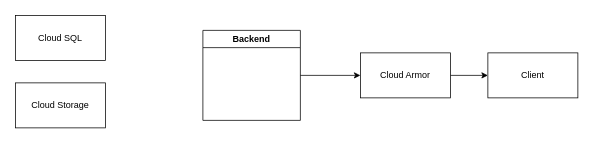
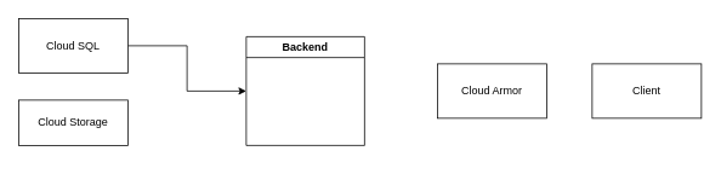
+ <mxCell id="4" style="edgeStyle=orthogonalEdgeStyle;rounded=0;orthogonalLoop=1;jettySize=auto;html=1;entryX=0;entryY=0.5;entryDx=0;entryDy=0;" edge="1" parent="1" source="5" target="3"><mxGeometry relative="1" as="geometry" /></mxCell>
- <mxCell id="2" style="edgeStyle=orthogonalEdgeStyle;rounded=0;orthogonalLoop=1;jettySize=auto;html=1;entryX=0;entryY=0.5;entryDx=0;entryDy=0;" edge="1" parent="1" source="3" target="8"><mxGeometry relative="1" as="geometry" /></mxCell>
- <mxCell id="7" style="edgeStyle=orthogonalEdgeStyle;rounded=0;orthogonalLoop=1;jettySize=auto;html=1;entryX=0;entryY=0.5;entryDx=0;entryDy=0;" edge="1" parent="1" source="8" target="9"><mxGeometry relative="1" as="geometry" /></mxCell>
- <mxCell id="6" value="Cloud Storage" style="whiteSpace=wrap;html=1;" vertex="1" parent="1"><mxGeometry x="20" y="110" width="120" height="60" as="geometry" /></mxCell>
+ <mxCell id="6" value="Cloud Storage" style="whiteSpace=wrap;html=1;" vertex="1" parent="1"><mxGeometry x="20" y="110" width="120" height="50" as="geometry" /></mxCell>
